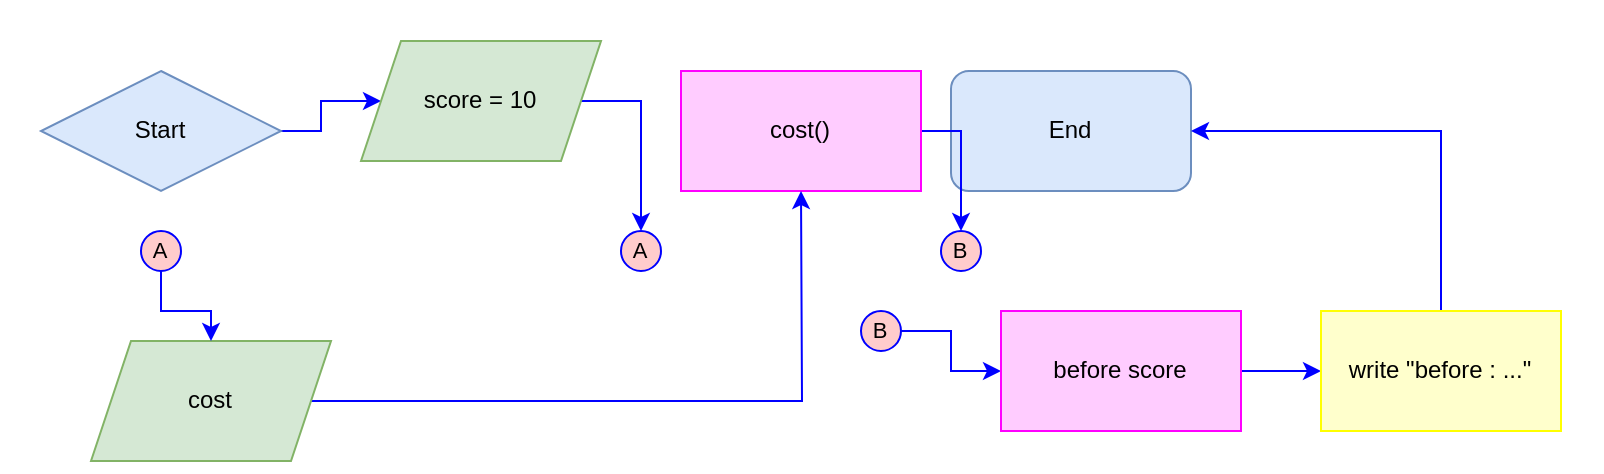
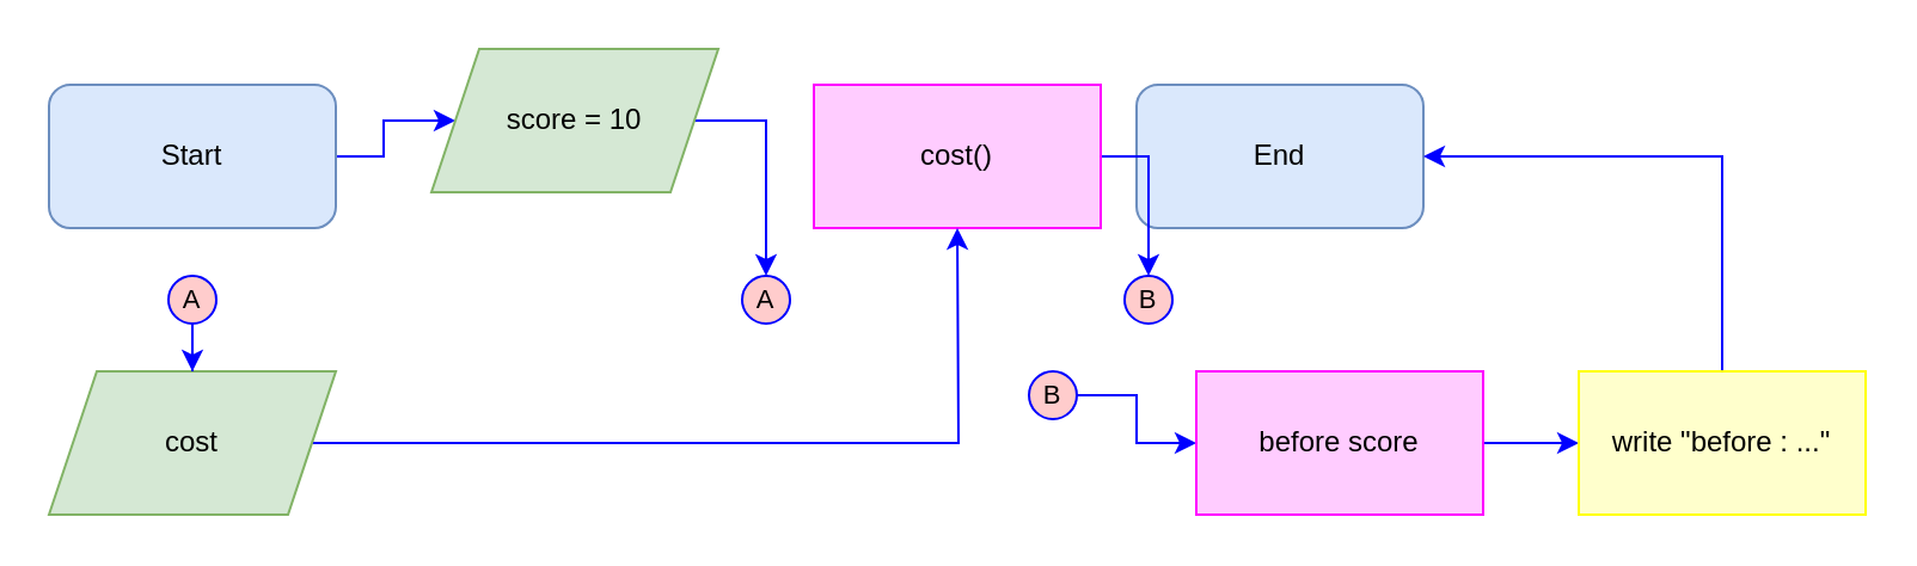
- <mxCell id="3" value="Start" style="rhombus;whiteSpace=wrap;html=1;fillColor=#dae8fc;strokeColor=#6c8ebf;" parent="1" vertex="1"><mxGeometry x="20" y="35" width="120" height="60" as="geometry" /></mxCell>
+ <mxCell id="3" value="Start" style="rounded=1;whiteSpace=wrap;html=1;fillColor=#dae8fc;strokeColor=#6c8ebf;" parent="1" vertex="1"><mxGeometry x="20" y="35" width="120" height="60" as="geometry" /></mxCell>
- <mxCell id="10" value="cost" style="shape=parallelogram;perimeter=parallelogramPerimeter;whiteSpace=wrap;html=1;fixedSize=1;fillColor=#d5e8d4;strokeColor=#82b366;" parent="1" vertex="1"><mxGeometry x="45" y="170" width="120" height="60" as="geometry" /></mxCell>
+ <mxCell id="10" value="cost" style="shape=parallelogram;perimeter=parallelogramPerimeter;whiteSpace=wrap;html=1;fixedSize=1;fillColor=#d5e8d4;strokeColor=#82b366;" parent="1" vertex="1"><mxGeometry x="20" y="155" width="120" height="60" as="geometry" /></mxCell>
